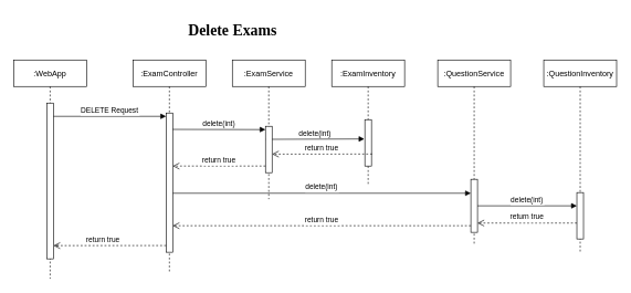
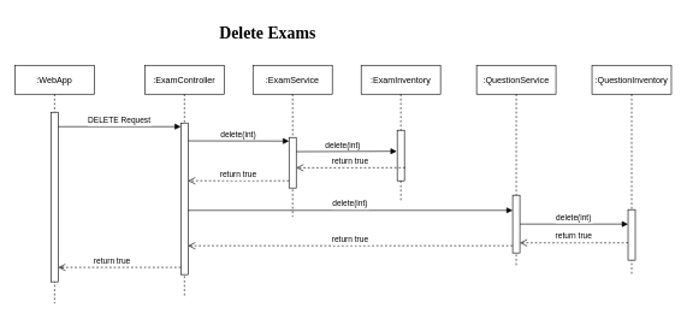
- <mxCell id="7" value="&lt;h1&gt;&lt;font face=&quot;Tahoma&quot;&gt;&lt;span style=&quot;font-size: 23px&quot;&gt;Delete Exams&lt;/span&gt;&lt;/font&gt;&lt;/h1&gt;" style="text;html=1;align=center;verticalAlign=middle;resizable=0;points=[];autosize=1;" parent="1" vertex="1"><mxGeometry x="265" y="20" width="170" height="50" as="geometry" /></mxCell>
+ <mxCell id="7" value="&lt;h1&gt;&lt;font face=&quot;Tahoma&quot;&gt;&lt;span style=&quot;font-size: 23px&quot;&gt;Delete Exams&lt;/span&gt;&lt;/font&gt;&lt;/h1&gt;" style="text;html=1;align=center;verticalAlign=middle;resizable=0;points=[];autosize=1;" parent="1" vertex="1"><mxGeometry x="285" y="20" width="170" height="50" as="geometry" /></mxCell>
